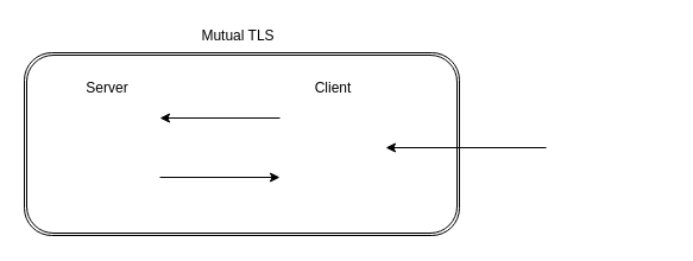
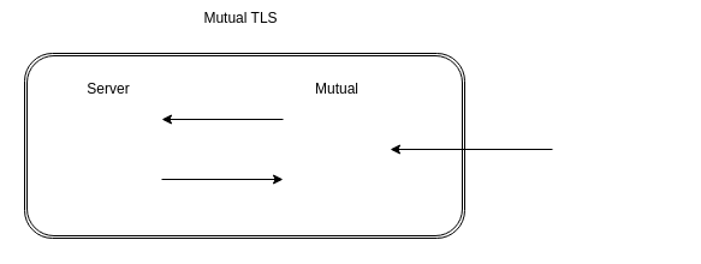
- <mxCell id="11" value="Mutual TLS" style="text;html=1;strokeColor=none;fillColor=none;align=center;verticalAlign=middle;whiteSpace=wrap;rounded=0;" parent="1" vertex="1"><mxGeometry x="161" y="20" width="78" height="20" as="geometry" /></mxCell>
+ <mxCell id="11" value="Mutual TLS" style="text;html=1;strokeColor=none;fillColor=none;align=center;verticalAlign=middle;whiteSpace=wrap;rounded=0;" parent="1" vertex="1"><mxGeometry x="161" y="5" width="78" height="20" as="geometry" /></mxCell>
- <mxCell id="6" value="Client" style="text;html=1;strokeColor=none;fillColor=none;align=center;verticalAlign=middle;whiteSpace=wrap;rounded=0;" parent="1" vertex="1"><mxGeometry x="259.5" y="64" width="40" height="20" as="geometry" /></mxCell>
+ <mxCell id="6" value="Mutual" style="text;html=1;strokeColor=none;fillColor=none;align=center;verticalAlign=middle;whiteSpace=wrap;rounded=0;" parent="1" vertex="1"><mxGeometry x="259.5" y="64" width="40" height="20" as="geometry" /></mxCell>
